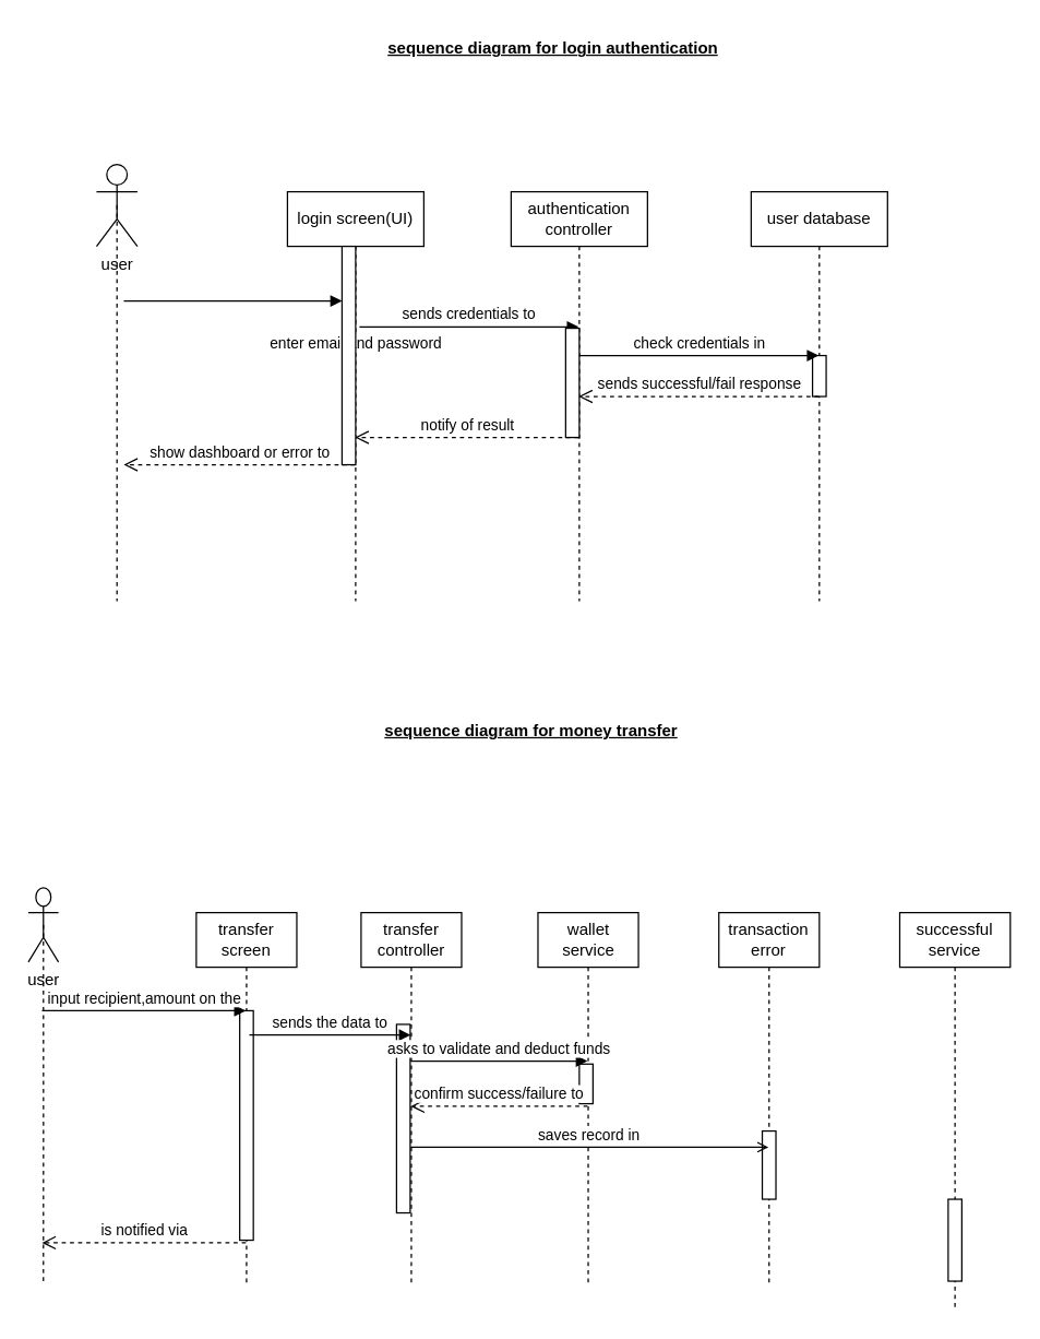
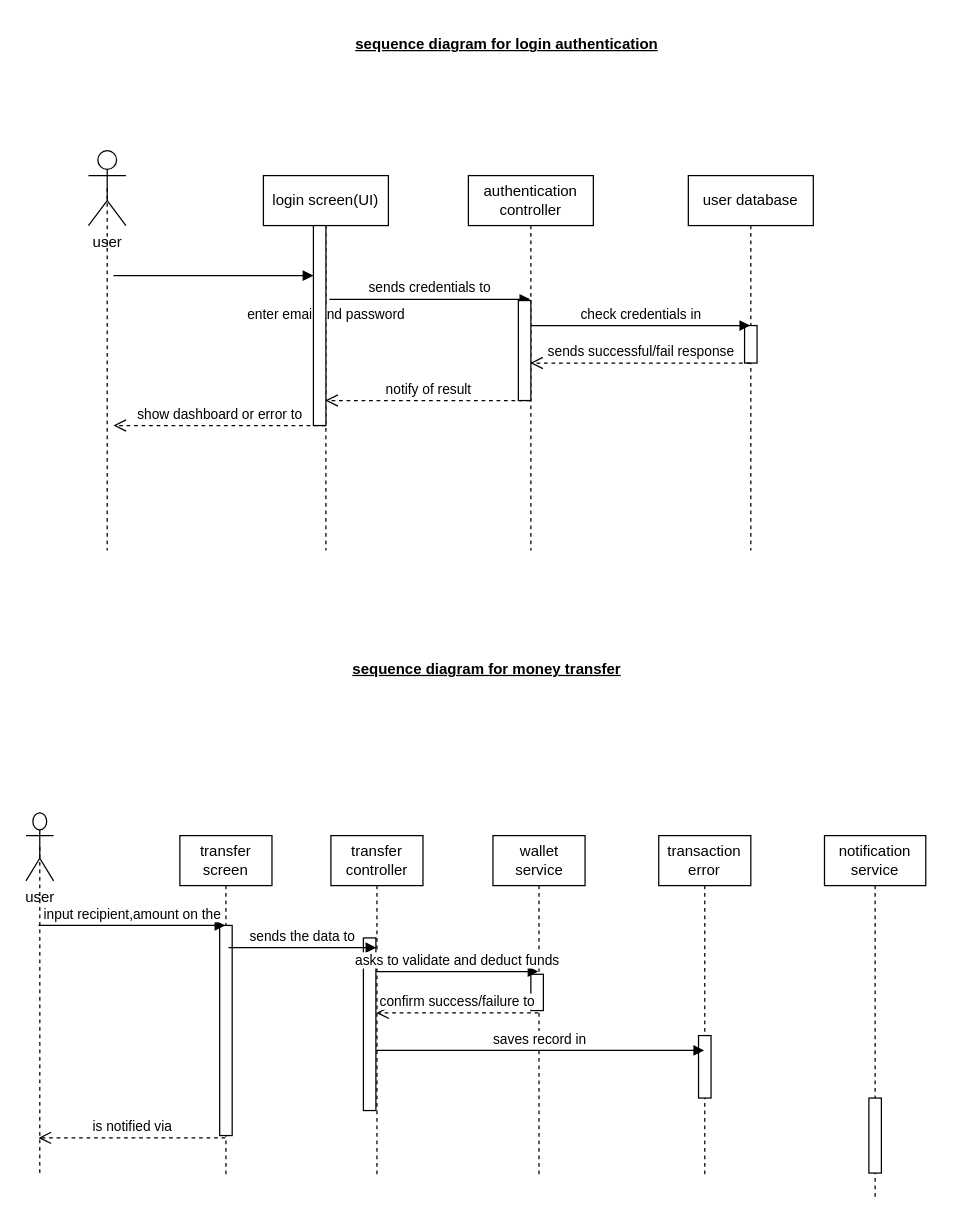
- <mxCell id="28" value="successful service" style="shape=umlLifeline;perimeter=lifelinePerimeter;whiteSpace=wrap;html=1;container=1;dropTarget=0;collapsible=0;recursiveResize=0;outlineConnect=0;portConstraint=eastwest;newEdgeStyle={&quot;curved&quot;:0,&quot;rounded&quot;:0};" vertex="1" parent="1"><mxGeometry x="658.947" y="668.125" width="81.053" height="290.005" as="geometry" /></mxCell>
+ <mxCell id="28" value="notification service" style="shape=umlLifeline;perimeter=lifelinePerimeter;whiteSpace=wrap;html=1;container=1;dropTarget=0;collapsible=0;recursiveResize=0;outlineConnect=0;portConstraint=eastwest;newEdgeStyle={&quot;curved&quot;:0,&quot;rounded&quot;:0};" vertex="1" parent="1"><mxGeometry x="658.947" y="668.125" width="81.053" height="290.005" as="geometry" /></mxCell>
- <mxCell id="30" value="saves record in" style="html=1;verticalAlign=bottom;endArrow=open;curved=0;rounded=0;" edge="1" parent="1" source="15" target="26"><mxGeometry width="80" relative="1" as="geometry"><mxPoint x="440" y="700" as="sourcePoint" /><mxPoint x="520" y="700" as="targetPoint" /><Array as="points"><mxPoint x="490" y="840" /></Array></mxGeometry></mxCell>
+ <mxCell id="30" value="saves record in" style="html=1;verticalAlign=bottom;endArrow=block;curved=0;rounded=0;" edge="1" parent="1" source="15" target="26"><mxGeometry width="80" relative="1" as="geometry"><mxPoint x="440" y="700" as="sourcePoint" /><mxPoint x="520" y="700" as="targetPoint" /><Array as="points"><mxPoint x="490" y="840" /></Array></mxGeometry></mxCell>
